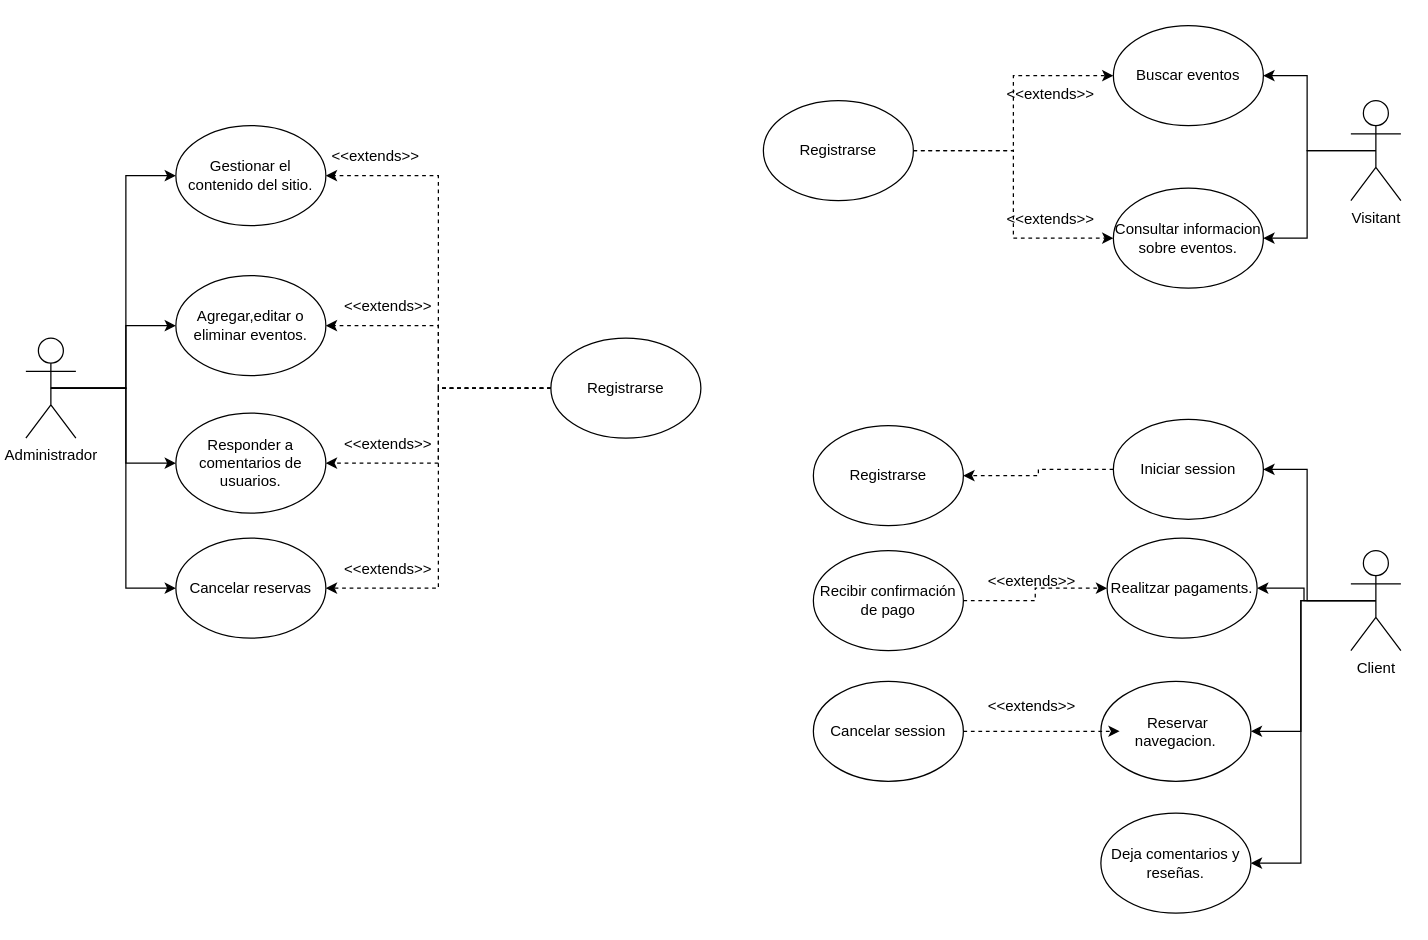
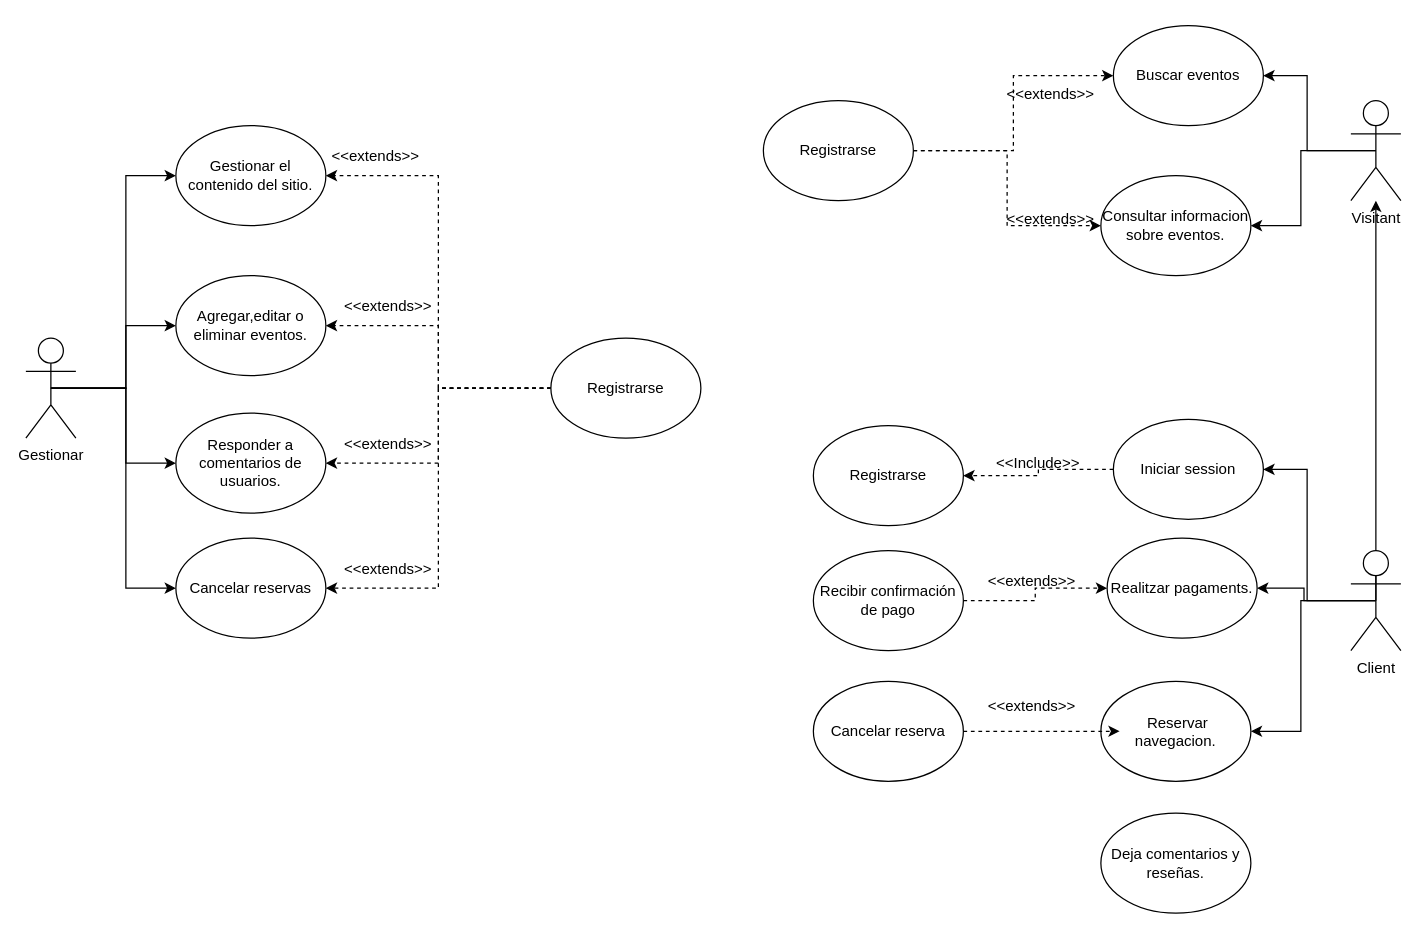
- <mxCell id="16" value="Consultar informacion sobre eventos." style="ellipse;whiteSpace=wrap;html=1;" parent="1" vertex="1"><mxGeometry x="890" y="150" width="120" height="80" as="geometry" /></mxCell>
+ <mxCell id="16" value="Consultar informacion sobre eventos." style="ellipse;whiteSpace=wrap;html=1;" parent="1" vertex="1"><mxGeometry x="880" y="140" width="120" height="80" as="geometry" /></mxCell>
- <mxCell id="6" value="Administrador" style="shape=umlActor;verticalLabelPosition=bottom;verticalAlign=top;html=1;outlineConnect=0;" parent="1" vertex="1"><mxGeometry x="20" y="270" width="40" height="80" as="geometry" /></mxCell>
+ <mxCell id="6" value="Gestionar" style="shape=umlActor;verticalLabelPosition=bottom;verticalAlign=top;html=1;outlineConnect=0;" parent="1" vertex="1"><mxGeometry x="20" y="270" width="40" height="80" as="geometry" /></mxCell>
+ <mxCell id="32" value="&amp;lt;&amp;lt;Include&amp;gt;&amp;gt;" style="text;html=1;align=center;verticalAlign=middle;whiteSpace=wrap;rounded=0;" parent="1" vertex="1"><mxGeometry x="800" y="355" width="60" height="30" as="geometry" /></mxCell>
- <mxCell id="35" value="Cancelar session" style="ellipse;whiteSpace=wrap;html=1;" parent="1" vertex="1"><mxGeometry x="650" y="544.5" width="120" height="80" as="geometry" /></mxCell>
+ <mxCell id="35" value="Cancelar reserva" style="ellipse;whiteSpace=wrap;html=1;" parent="1" vertex="1"><mxGeometry x="650" y="544.5" width="120" height="80" as="geometry" /></mxCell>
- <mxCell id="9" style="edgeStyle=orthogonalEdgeStyle;rounded=0;orthogonalLoop=1;jettySize=auto;html=1;exitX=0.5;exitY=0.5;exitDx=0;exitDy=0;exitPerimeter=0;entryX=1;entryY=0.5;entryDx=0;entryDy=0;" parent="1" source="11" target="28" edge="1"><mxGeometry relative="1" as="geometry" /></mxCell>
+ <mxCell id="9" style="edgeStyle=orthogonalEdgeStyle;rounded=0;orthogonalLoop=1;jettySize=auto;html=1;exitX=0.5;exitY=0.5;exitDx=0;exitDy=0;exitPerimeter=0;" parent="1" source="11" target="14" edge="1"><mxGeometry relative="1" as="geometry" /></mxCell>
